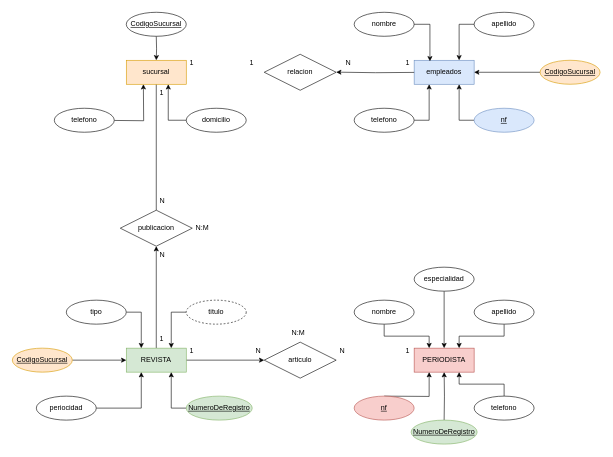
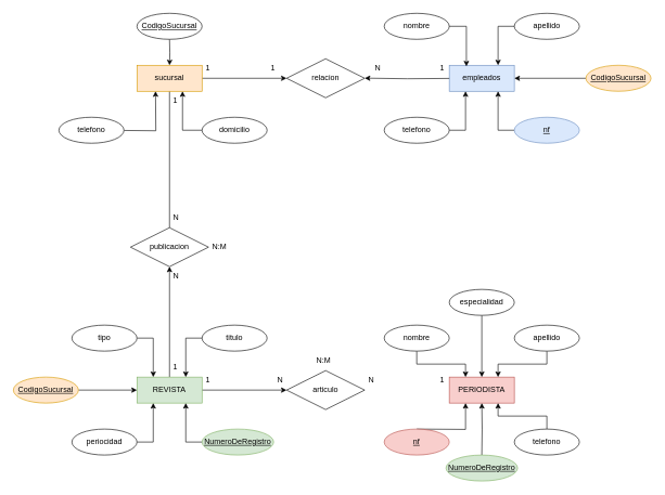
+ <mxCell id="3" style="edgeStyle=orthogonalEdgeStyle;rounded=0;orthogonalLoop=1;jettySize=auto;html=1;entryX=0;entryY=0.5;entryDx=0;entryDy=0;" edge="1" parent="1" source="5" target="15"><mxGeometry relative="1" as="geometry" /></mxCell>
- <mxCell id="38" value="titulo" style="ellipse;whiteSpace=wrap;html=1;align=center;dashed=1;" vertex="1" parent="1"><mxGeometry x="310" y="500" width="100" height="40" as="geometry" /></mxCell>
+ <mxCell id="38" value="titulo" style="ellipse;whiteSpace=wrap;html=1;align=center;" vertex="1" parent="1"><mxGeometry x="310" y="500" width="100" height="40" as="geometry" /></mxCell>
- <mxCell id="40" value="periocidad" style="ellipse;whiteSpace=wrap;html=1;align=center;" vertex="1" parent="1"><mxGeometry x="60" y="660" width="100" height="40" as="geometry" /></mxCell>
+ <mxCell id="40" value="periocidad" style="ellipse;whiteSpace=wrap;html=1;align=center;" vertex="1" parent="1"><mxGeometry x="110" y="660" width="100" height="40" as="geometry" /></mxCell>
